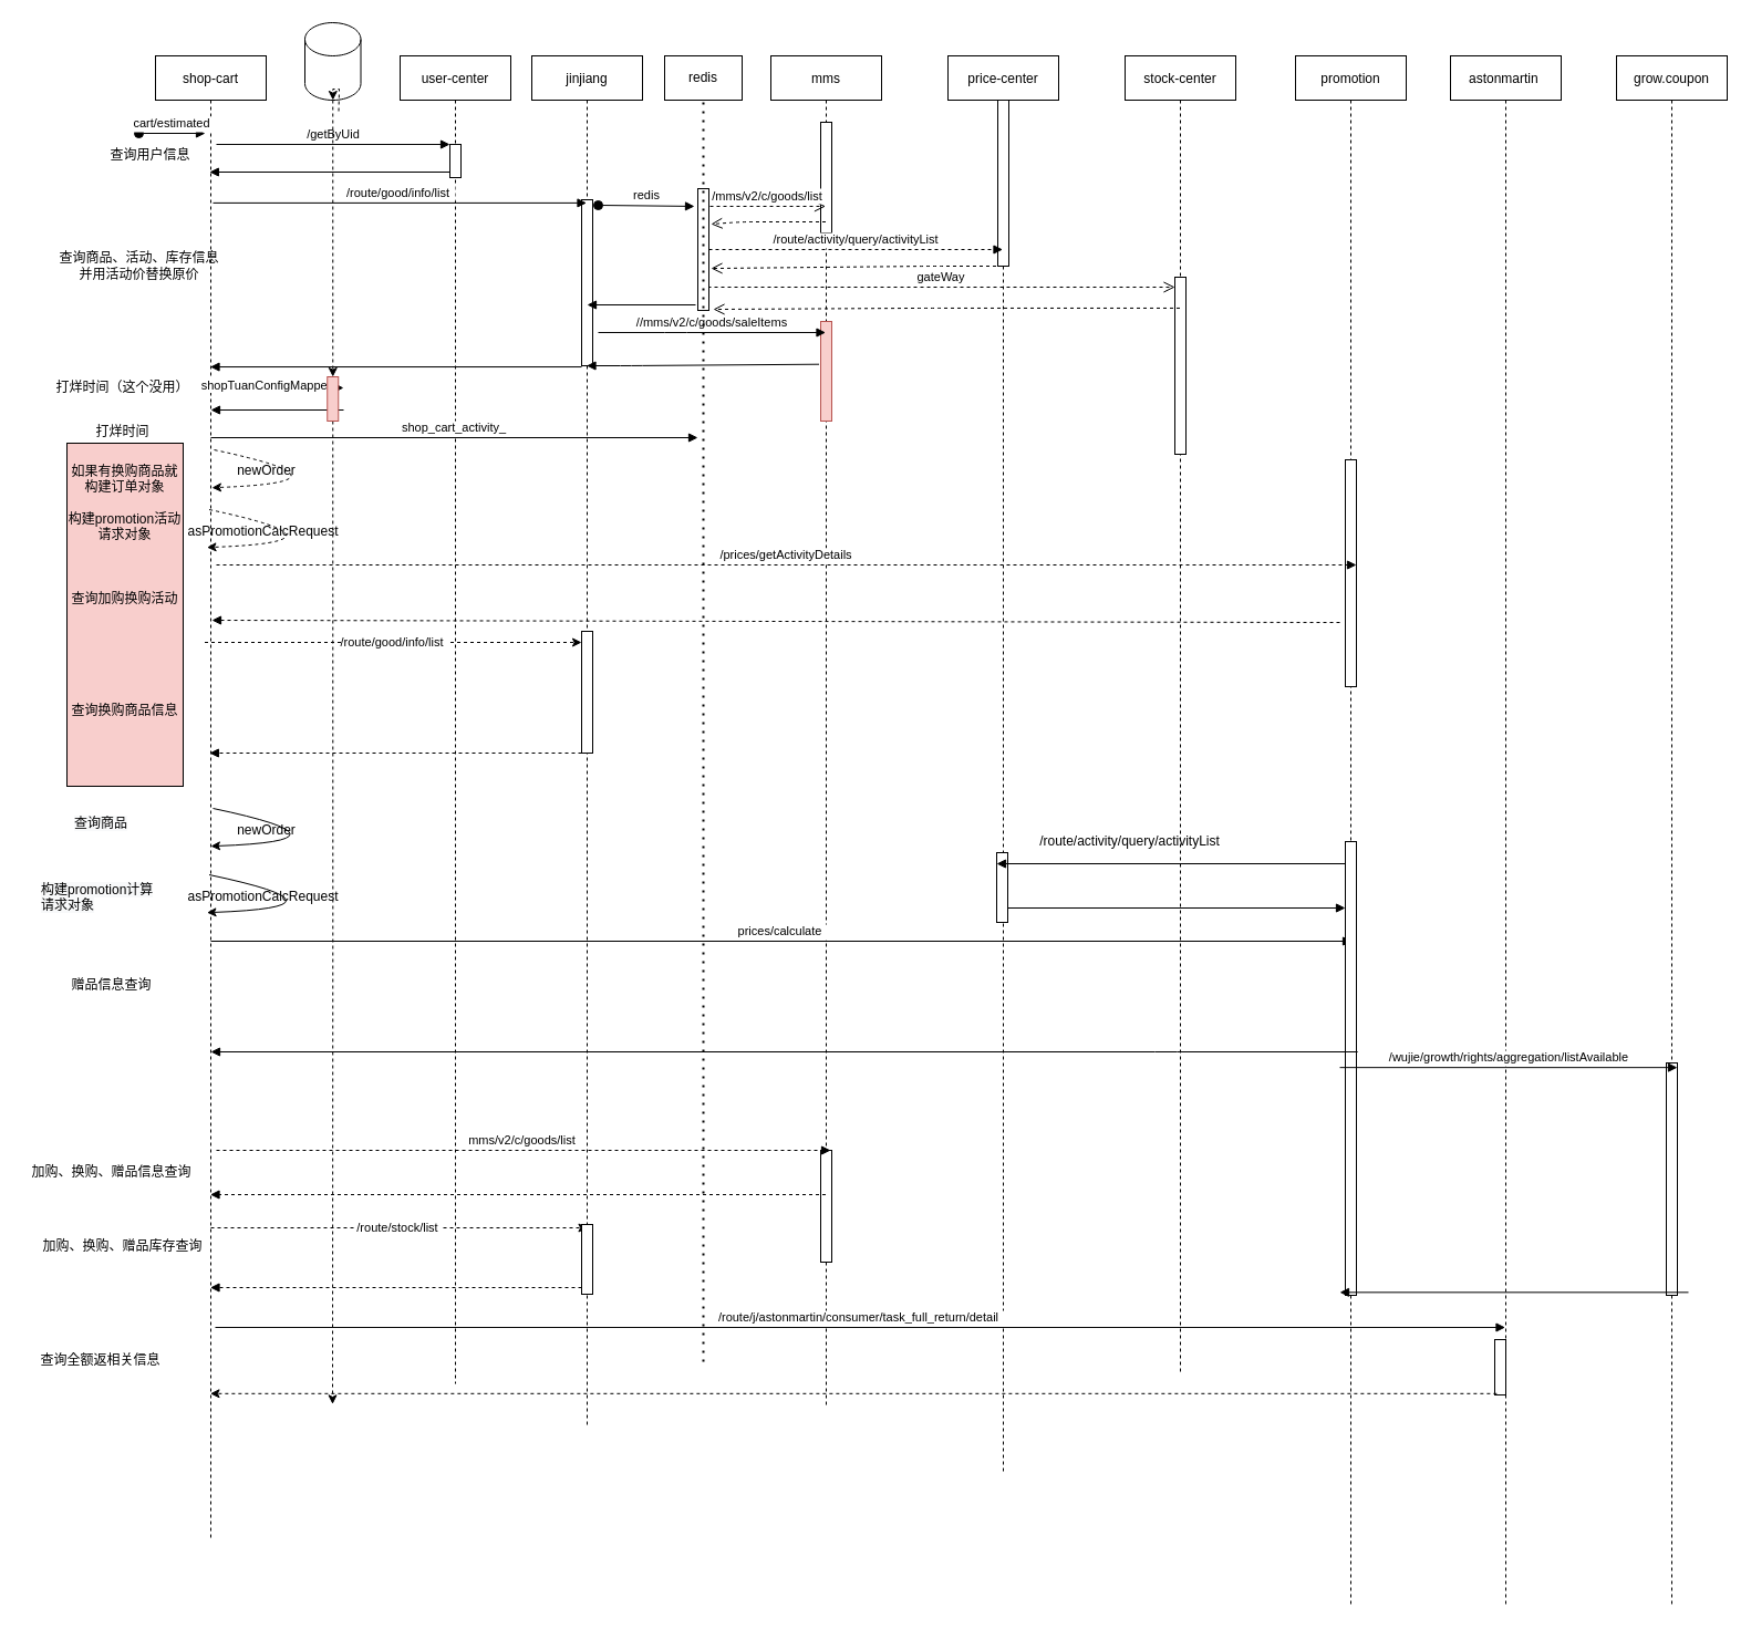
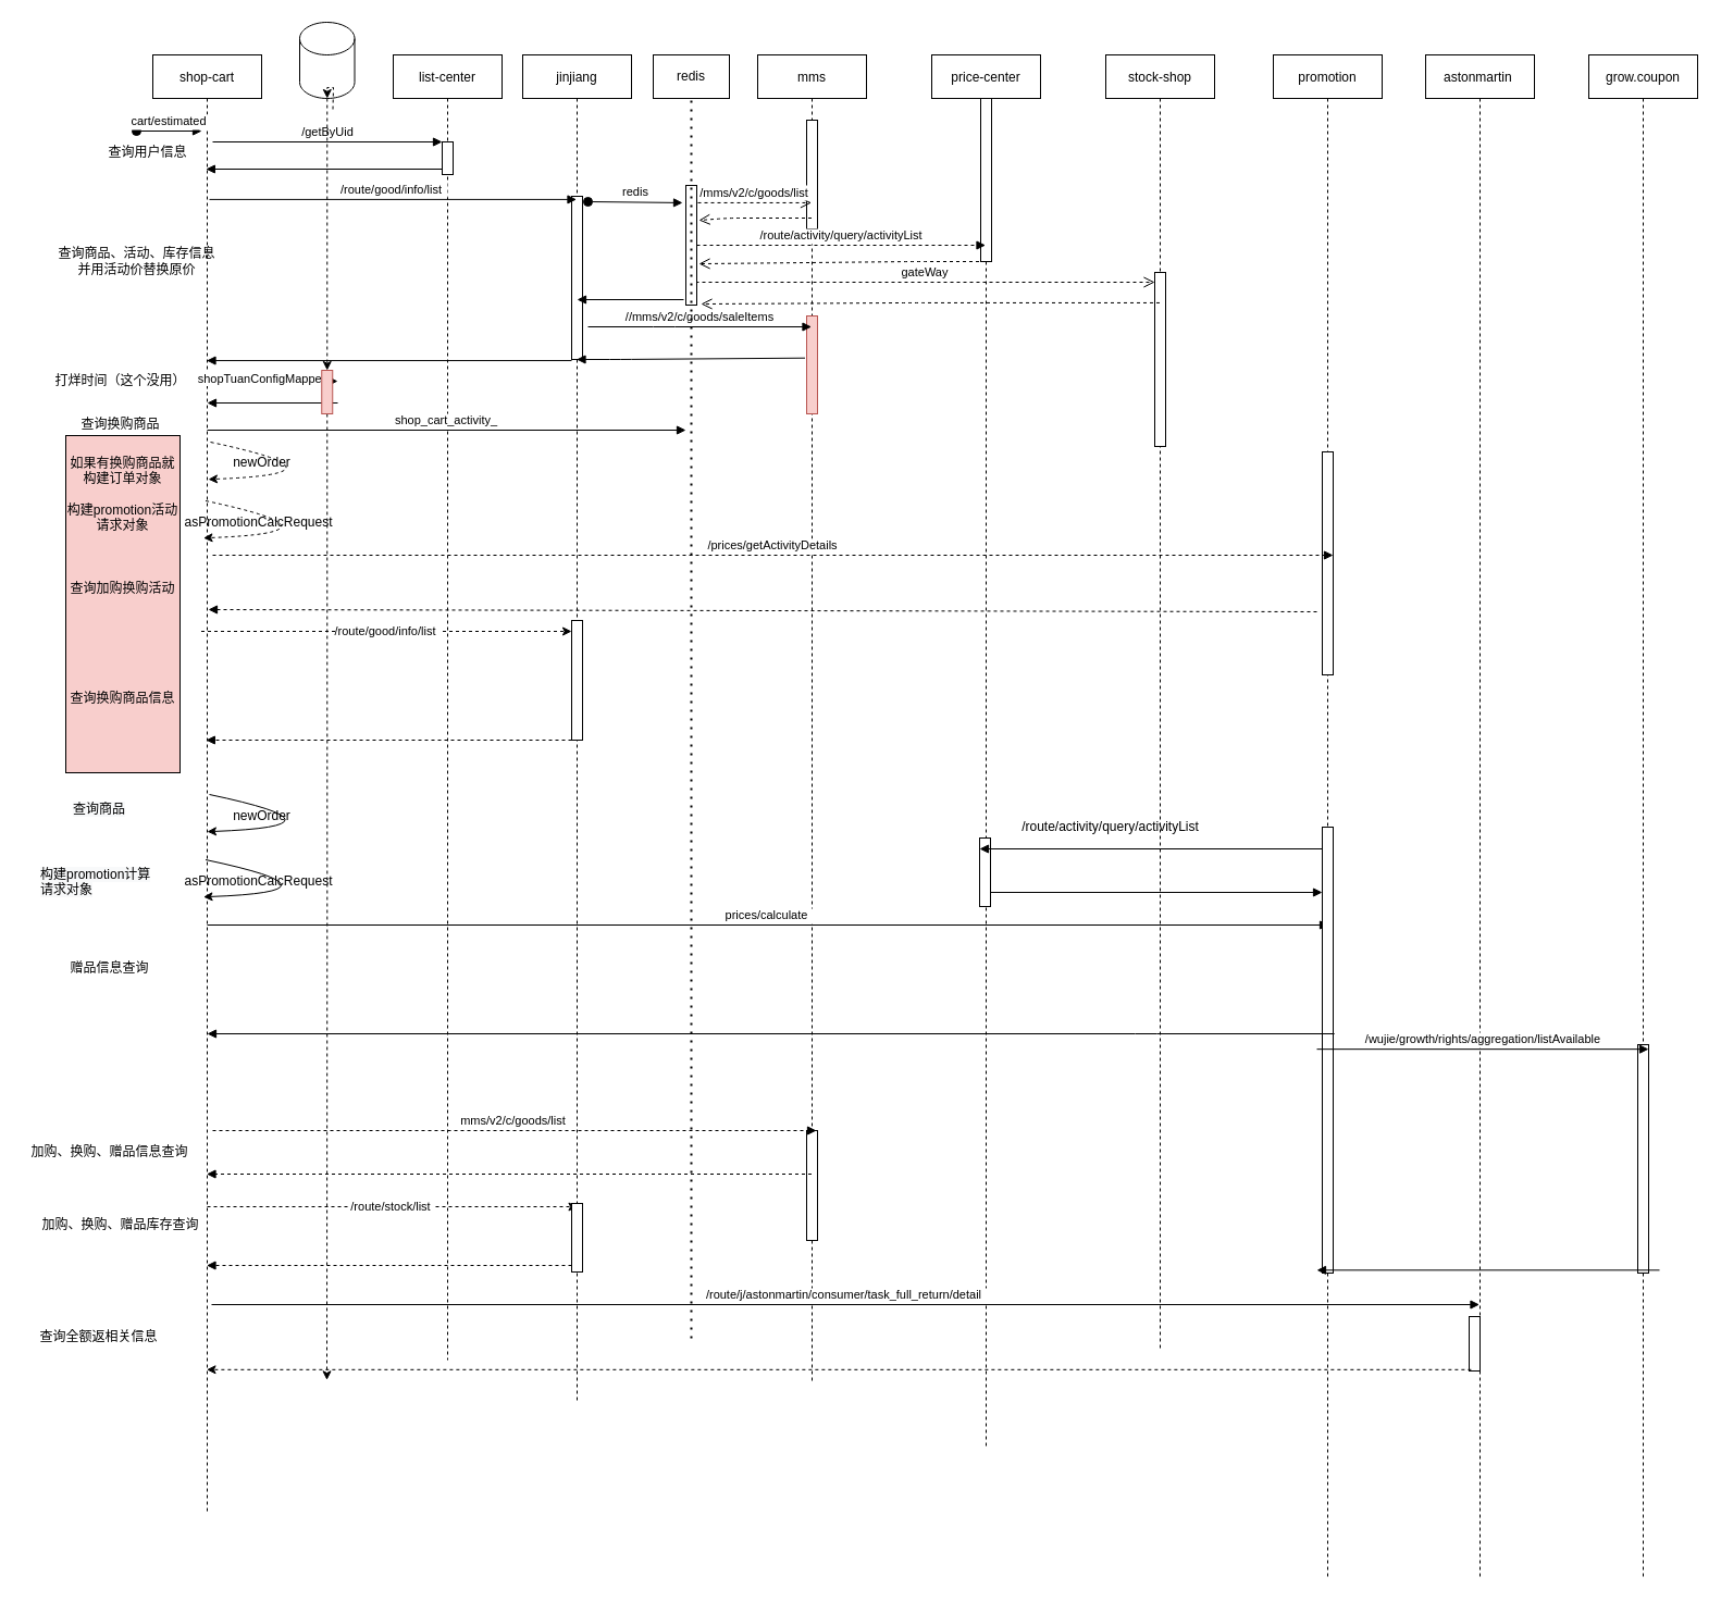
- <mxCell id="4" value="user-center" style="shape=umlLifeline;perimeter=lifelinePerimeter;container=1;collapsible=0;recursiveResize=0;rounded=0;shadow=0;strokeWidth=1;" parent="1" vertex="1"><mxGeometry x="361" y="50" width="100" height="1200" as="geometry" /></mxCell>
+ <mxCell id="4" value="list-center" style="shape=umlLifeline;perimeter=lifelinePerimeter;container=1;collapsible=0;recursiveResize=0;rounded=0;shadow=0;strokeWidth=1;" parent="1" vertex="1"><mxGeometry x="361" y="50" width="100" height="1200" as="geometry" /></mxCell>
- <mxCell id="27" value="stock-center" style="shape=umlLifeline;perimeter=lifelinePerimeter;container=1;collapsible=0;recursiveResize=0;rounded=0;shadow=0;strokeWidth=1;" parent="1" vertex="1"><mxGeometry x="1016" y="50" width="100" height="1190" as="geometry" /></mxCell>
+ <mxCell id="27" value="stock-shop" style="shape=umlLifeline;perimeter=lifelinePerimeter;container=1;collapsible=0;recursiveResize=0;rounded=0;shadow=0;strokeWidth=1;" parent="1" vertex="1"><mxGeometry x="1016" y="50" width="100" height="1190" as="geometry" /></mxCell>
- <mxCell id="70" value="打烊时间" style="text;html=1;align=center;verticalAlign=middle;resizable=0;points=[];autosize=1;" parent="1" vertex="1"><mxGeometry x="65" y="380" width="90" height="20" as="geometry" /></mxCell>
+ <mxCell id="70" value="查询换购商品" style="text;html=1;align=center;verticalAlign=middle;resizable=0;points=[];autosize=1;" parent="1" vertex="1"><mxGeometry x="65" y="380" width="90" height="20" as="geometry" /></mxCell>
